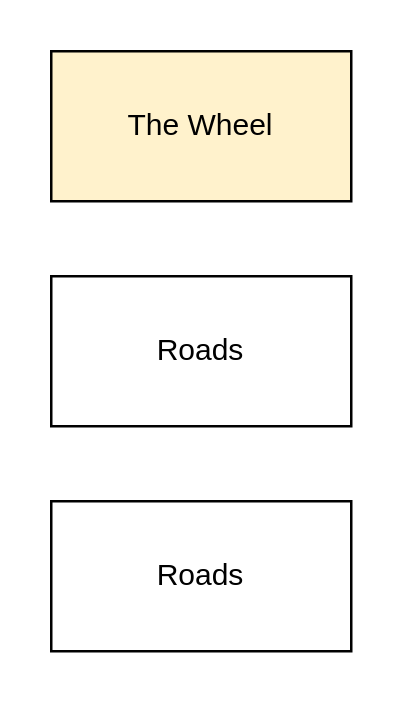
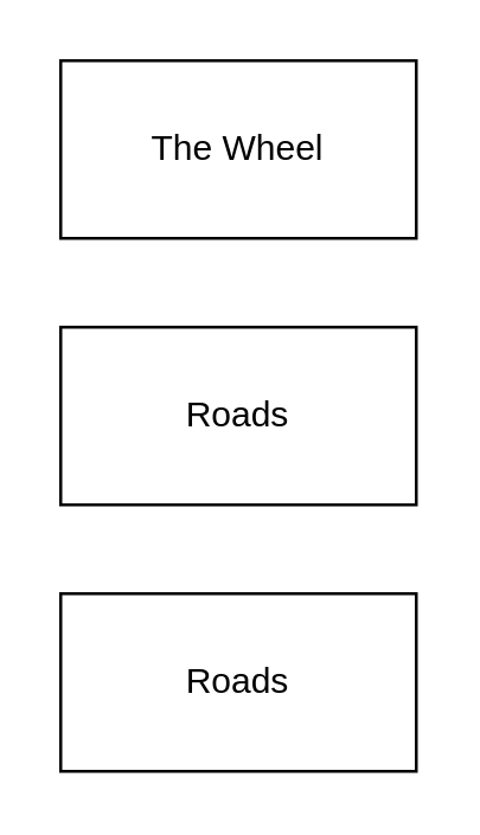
- <mxCell id="2" value="The Wheel" style="rounded=0;whiteSpace=wrap;html=1;fillColor=#fff2cc;" vertex="1" parent="1"><mxGeometry x="20" y="20" width="120" height="60" as="geometry" /></mxCell>
+ <mxCell id="2" value="The Wheel" style="rounded=0;whiteSpace=wrap;html=1;" vertex="1" parent="1"><mxGeometry x="20" y="20" width="120" height="60" as="geometry" /></mxCell>
